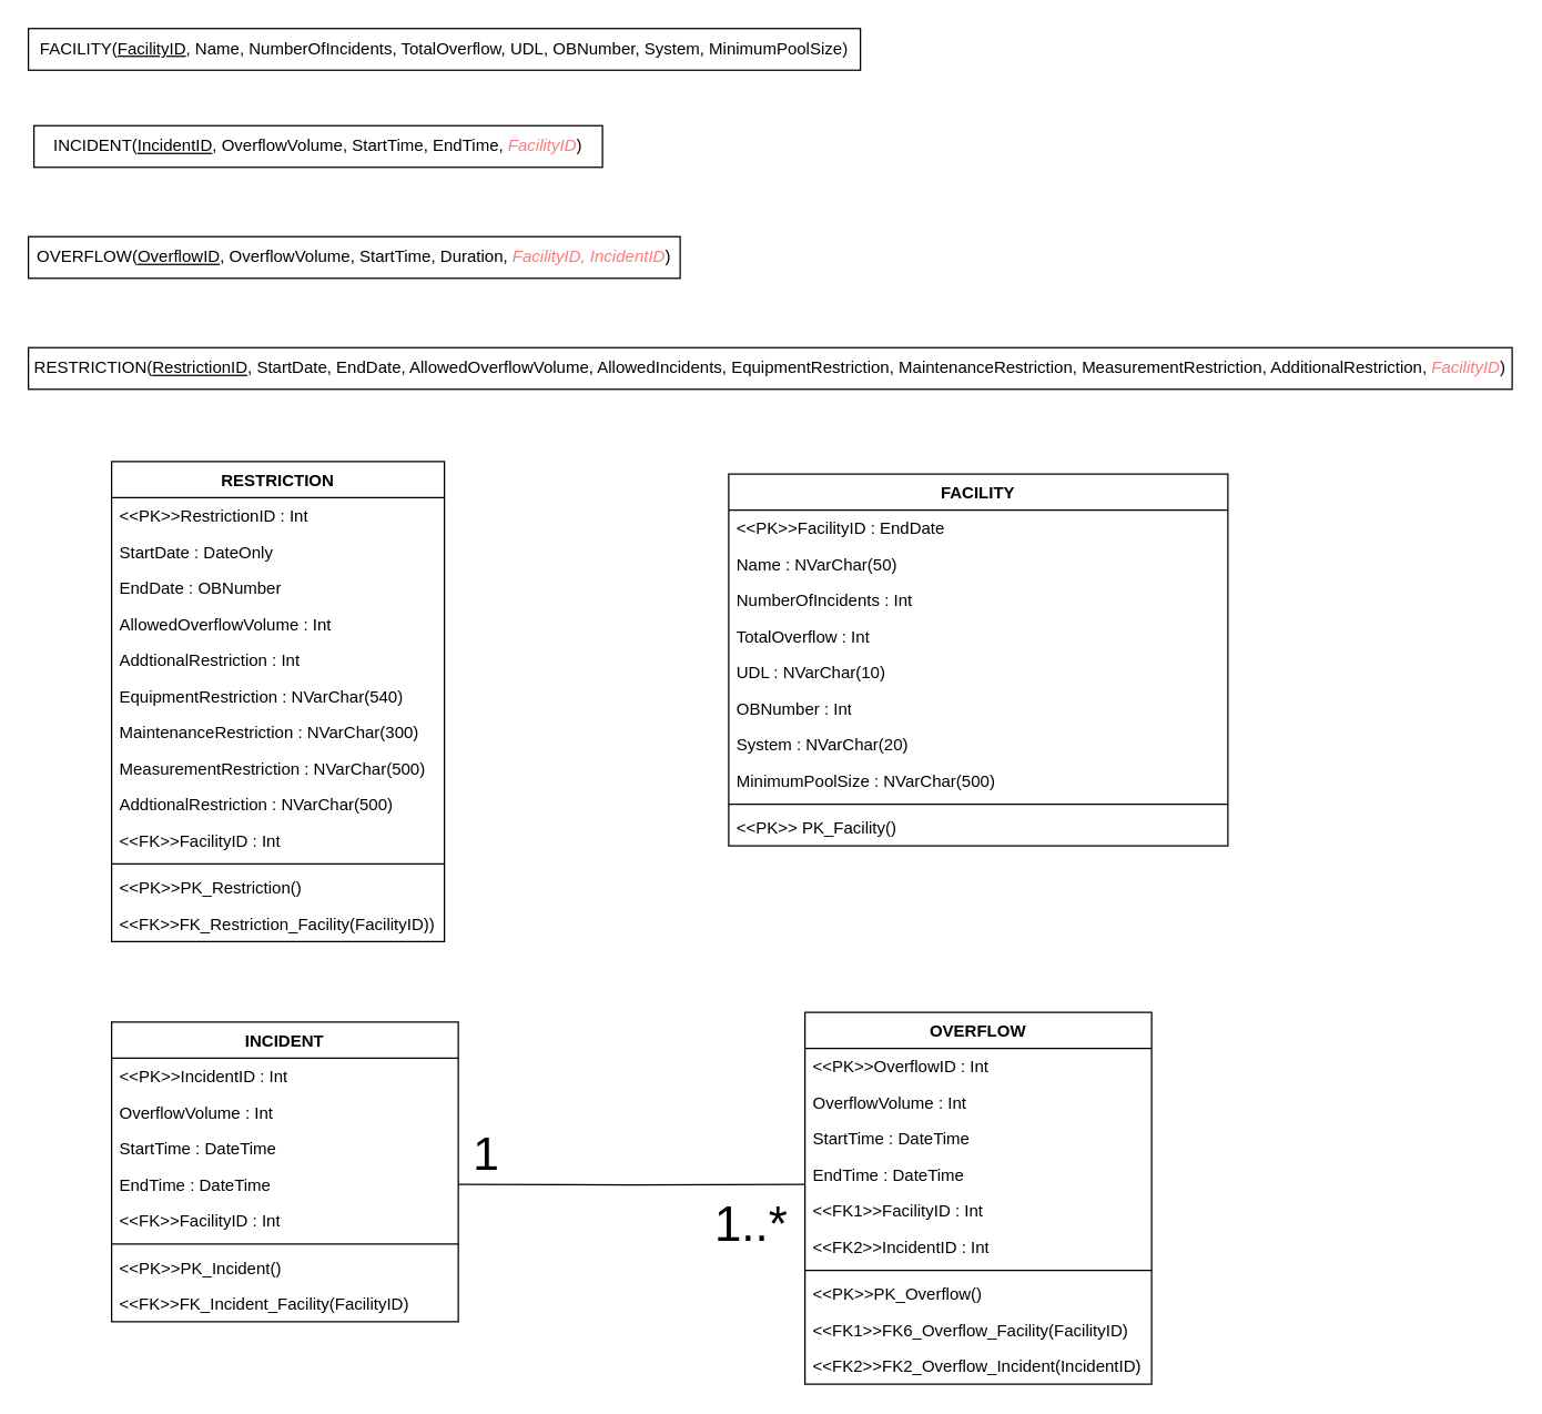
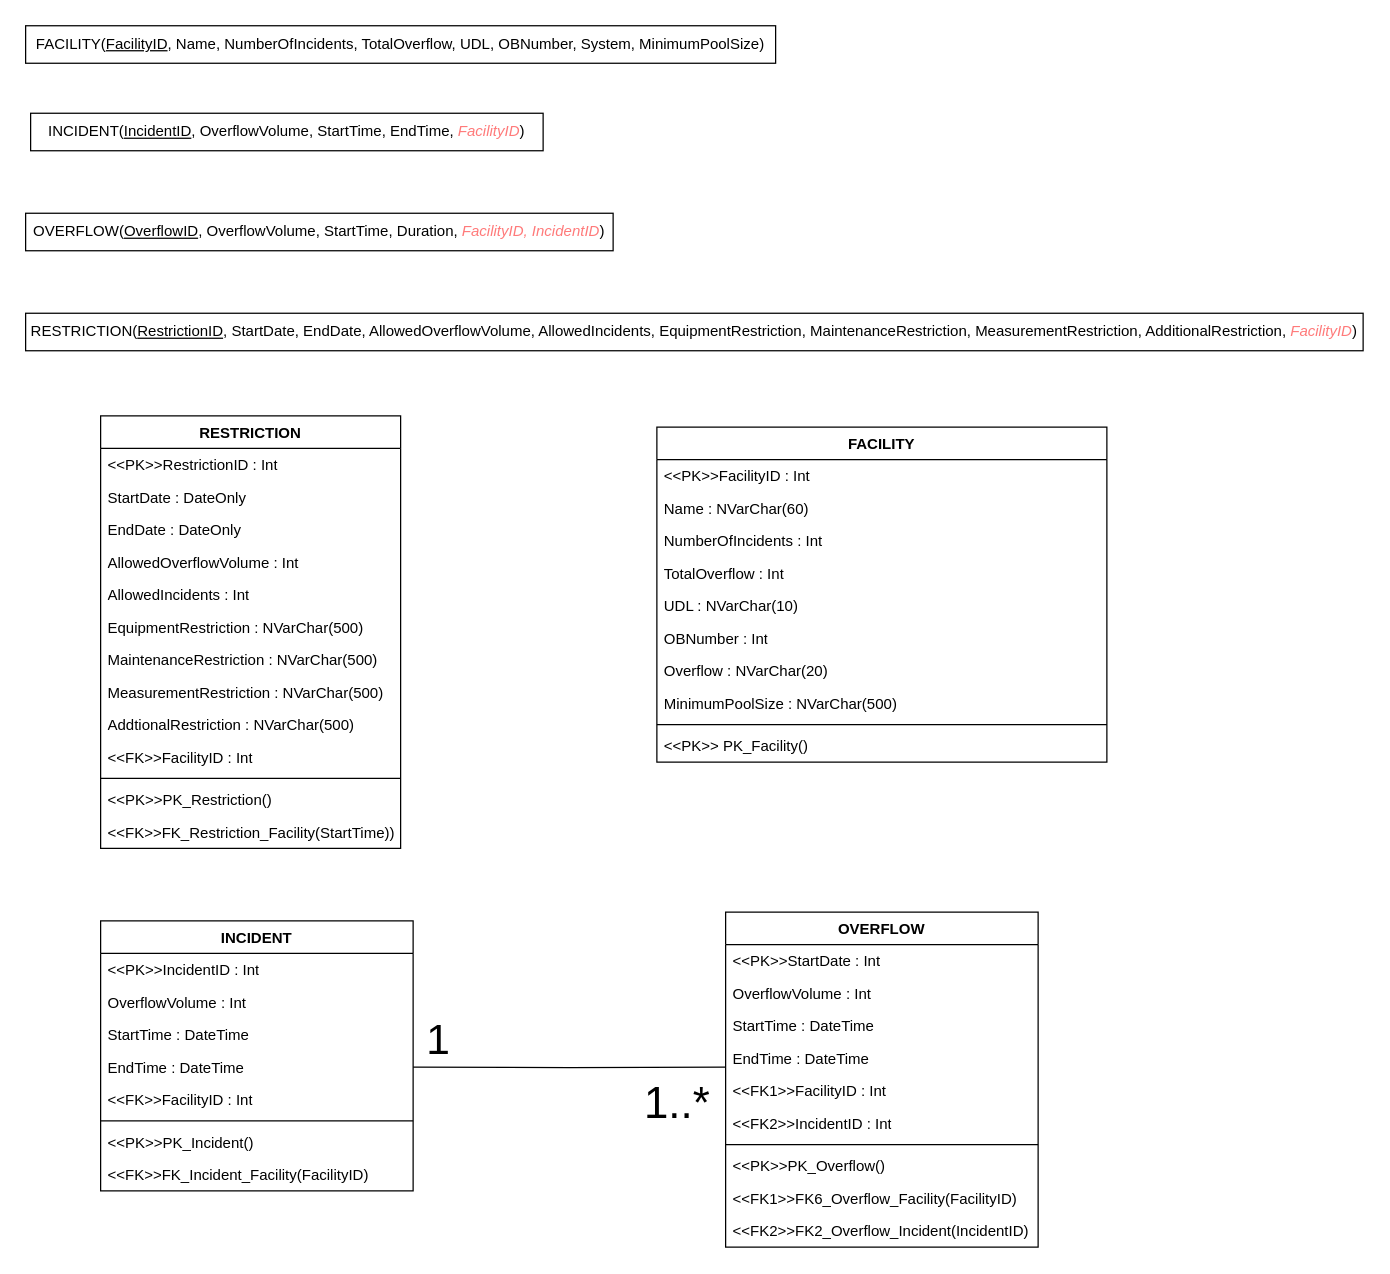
- <mxCell id="7" value="&amp;lt;&amp;lt;PK&amp;gt;&amp;gt;FacilityID : EndDate" style="text;strokeColor=none;fillColor=none;align=left;verticalAlign=top;spacingLeft=4;spacingRight=4;overflow=hidden;rotatable=0;points=[[0,0.5],[1,0.5]];portConstraint=eastwest;whiteSpace=wrap;html=1;" vertex="1" parent="6"><mxGeometry y="26" width="360" height="26" as="geometry" /></mxCell>
+ <mxCell id="7" value="&amp;lt;&amp;lt;PK&amp;gt;&amp;gt;FacilityID : Int" style="text;strokeColor=none;fillColor=none;align=left;verticalAlign=top;spacingLeft=4;spacingRight=4;overflow=hidden;rotatable=0;points=[[0,0.5],[1,0.5]];portConstraint=eastwest;whiteSpace=wrap;html=1;" vertex="1" parent="6"><mxGeometry y="26" width="360" height="26" as="geometry" /></mxCell>
- <mxCell id="8" value="Name : NVarChar(50)" style="text;strokeColor=none;fillColor=none;align=left;verticalAlign=top;spacingLeft=4;spacingRight=4;overflow=hidden;rotatable=0;points=[[0,0.5],[1,0.5]];portConstraint=eastwest;whiteSpace=wrap;html=1;" vertex="1" parent="6"><mxGeometry y="52" width="360" height="26" as="geometry" /></mxCell>
+ <mxCell id="8" value="Name : NVarChar(60)" style="text;strokeColor=none;fillColor=none;align=left;verticalAlign=top;spacingLeft=4;spacingRight=4;overflow=hidden;rotatable=0;points=[[0,0.5],[1,0.5]];portConstraint=eastwest;whiteSpace=wrap;html=1;" vertex="1" parent="6"><mxGeometry y="52" width="360" height="26" as="geometry" /></mxCell>
- <mxCell id="29" value="EndDate : OBNumber" style="text;strokeColor=none;fillColor=none;align=left;verticalAlign=top;spacingLeft=4;spacingRight=4;overflow=hidden;rotatable=0;points=[[0,0.5],[1,0.5]];portConstraint=eastwest;whiteSpace=wrap;html=1;" vertex="1" parent="26"><mxGeometry y="78" width="240" height="26" as="geometry" /></mxCell>
+ <mxCell id="29" value="EndDate : DateOnly" style="text;strokeColor=none;fillColor=none;align=left;verticalAlign=top;spacingLeft=4;spacingRight=4;overflow=hidden;rotatable=0;points=[[0,0.5],[1,0.5]];portConstraint=eastwest;whiteSpace=wrap;html=1;" vertex="1" parent="26"><mxGeometry y="78" width="240" height="26" as="geometry" /></mxCell>
- <mxCell id="31" value="AddtionalRestriction : Int" style="text;strokeColor=none;fillColor=none;align=left;verticalAlign=top;spacingLeft=4;spacingRight=4;overflow=hidden;rotatable=0;points=[[0,0.5],[1,0.5]];portConstraint=eastwest;whiteSpace=wrap;html=1;" vertex="1" parent="26"><mxGeometry y="130" width="240" height="26" as="geometry" /></mxCell>
+ <mxCell id="31" value="AllowedIncidents : Int" style="text;strokeColor=none;fillColor=none;align=left;verticalAlign=top;spacingLeft=4;spacingRight=4;overflow=hidden;rotatable=0;points=[[0,0.5],[1,0.5]];portConstraint=eastwest;whiteSpace=wrap;html=1;" vertex="1" parent="26"><mxGeometry y="130" width="240" height="26" as="geometry" /></mxCell>
- <mxCell id="32" value="EquipmentRestriction : NVarChar(540)" style="text;strokeColor=none;fillColor=none;align=left;verticalAlign=top;spacingLeft=4;spacingRight=4;overflow=hidden;rotatable=0;points=[[0,0.5],[1,0.5]];portConstraint=eastwest;whiteSpace=wrap;html=1;" vertex="1" parent="26"><mxGeometry y="156" width="240" height="26" as="geometry" /></mxCell>
+ <mxCell id="32" value="EquipmentRestriction : NVarChar(500)" style="text;strokeColor=none;fillColor=none;align=left;verticalAlign=top;spacingLeft=4;spacingRight=4;overflow=hidden;rotatable=0;points=[[0,0.5],[1,0.5]];portConstraint=eastwest;whiteSpace=wrap;html=1;" vertex="1" parent="26"><mxGeometry y="156" width="240" height="26" as="geometry" /></mxCell>
- <mxCell id="33" value="MaintenanceRestriction : NVarChar(300)" style="text;strokeColor=none;fillColor=none;align=left;verticalAlign=top;spacingLeft=4;spacingRight=4;overflow=hidden;rotatable=0;points=[[0,0.5],[1,0.5]];portConstraint=eastwest;whiteSpace=wrap;html=1;" vertex="1" parent="26"><mxGeometry y="182" width="240" height="26" as="geometry" /></mxCell>
+ <mxCell id="33" value="MaintenanceRestriction : NVarChar(500)" style="text;strokeColor=none;fillColor=none;align=left;verticalAlign=top;spacingLeft=4;spacingRight=4;overflow=hidden;rotatable=0;points=[[0,0.5],[1,0.5]];portConstraint=eastwest;whiteSpace=wrap;html=1;" vertex="1" parent="26"><mxGeometry y="182" width="240" height="26" as="geometry" /></mxCell>
- <mxCell id="13" value="System : NVarChar(20)" style="text;strokeColor=none;fillColor=none;align=left;verticalAlign=top;spacingLeft=4;spacingRight=4;overflow=hidden;rotatable=0;points=[[0,0.5],[1,0.5]];portConstraint=eastwest;whiteSpace=wrap;html=1;" vertex="1" parent="6"><mxGeometry y="182" width="360" height="26" as="geometry" /></mxCell>
+ <mxCell id="13" value="Overflow : NVarChar(20)" style="text;strokeColor=none;fillColor=none;align=left;verticalAlign=top;spacingLeft=4;spacingRight=4;overflow=hidden;rotatable=0;points=[[0,0.5],[1,0.5]];portConstraint=eastwest;whiteSpace=wrap;html=1;" vertex="1" parent="6"><mxGeometry y="182" width="360" height="26" as="geometry" /></mxCell>
- <mxCell id="39" value="&amp;lt;&amp;lt;FK&amp;gt;&amp;gt;FK_Restriction_Facility(FacilityID))" style="text;strokeColor=none;fillColor=none;align=left;verticalAlign=top;spacingLeft=4;spacingRight=4;overflow=hidden;rotatable=0;points=[[0,0.5],[1,0.5]];portConstraint=eastwest;whiteSpace=wrap;html=1;" vertex="1" parent="26"><mxGeometry y="320" width="240" height="26" as="geometry" /></mxCell>
+ <mxCell id="39" value="&amp;lt;&amp;lt;FK&amp;gt;&amp;gt;FK_Restriction_Facility(StartTime))" style="text;strokeColor=none;fillColor=none;align=left;verticalAlign=top;spacingLeft=4;spacingRight=4;overflow=hidden;rotatable=0;points=[[0,0.5],[1,0.5]];portConstraint=eastwest;whiteSpace=wrap;html=1;" vertex="1" parent="26"><mxGeometry y="320" width="240" height="26" as="geometry" /></mxCell>
- <mxCell id="44" value="&amp;lt;&amp;lt;PK&amp;gt;&amp;gt;OverflowID : Int&lt;div&gt;&lt;br&gt;&lt;/div&gt;" style="text;strokeColor=none;fillColor=none;align=left;verticalAlign=top;spacingLeft=4;spacingRight=4;overflow=hidden;rotatable=0;points=[[0,0.5],[1,0.5]];portConstraint=eastwest;whiteSpace=wrap;html=1;" vertex="1" parent="43"><mxGeometry y="26" width="250" height="26" as="geometry" /></mxCell>
+ <mxCell id="44" value="&amp;lt;&amp;lt;PK&amp;gt;&amp;gt;StartDate : Int&lt;div&gt;&lt;br&gt;&lt;/div&gt;" style="text;strokeColor=none;fillColor=none;align=left;verticalAlign=top;spacingLeft=4;spacingRight=4;overflow=hidden;rotatable=0;points=[[0,0.5],[1,0.5]];portConstraint=eastwest;whiteSpace=wrap;html=1;" vertex="1" parent="43"><mxGeometry y="26" width="250" height="26" as="geometry" /></mxCell>
